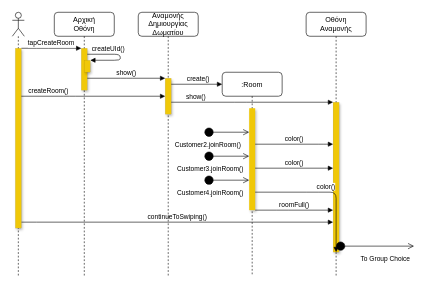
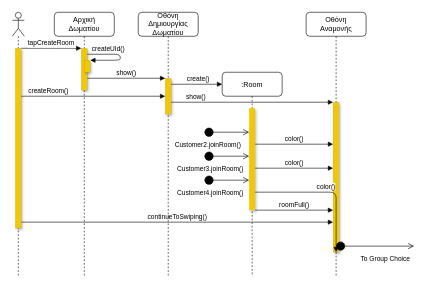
- <mxCell id="9" value="Αρχική&lt;br&gt;Οθόνη" style="shape=umlLifeline;perimeter=lifelinePerimeter;whiteSpace=wrap;html=1;container=1;collapsible=0;recursiveResize=0;outlineConnect=0;glass=0;rounded=1;" vertex="1" parent="1"><mxGeometry x="90" y="20" width="100" height="440" as="geometry" /></mxCell>
+ <mxCell id="9" value="Αρχική&lt;br&gt;Δωματίου" style="shape=umlLifeline;perimeter=lifelinePerimeter;whiteSpace=wrap;html=1;container=1;collapsible=0;recursiveResize=0;outlineConnect=0;glass=0;rounded=1;" vertex="1" parent="1"><mxGeometry x="90" y="20" width="100" height="440" as="geometry" /></mxCell>
- <mxCell id="13" value="Αναμονής Δημιουργίας&lt;br&gt;Δωματίου" style="shape=umlLifeline;perimeter=lifelinePerimeter;whiteSpace=wrap;html=1;container=1;collapsible=0;recursiveResize=0;outlineConnect=0;rounded=1;" vertex="1" parent="1"><mxGeometry x="230" y="20" width="100" height="440" as="geometry" /></mxCell>
+ <mxCell id="13" value="Οθόνη Δημιουργίας&lt;br&gt;Δωματίου" style="shape=umlLifeline;perimeter=lifelinePerimeter;whiteSpace=wrap;html=1;container=1;collapsible=0;recursiveResize=0;outlineConnect=0;rounded=1;" vertex="1" parent="1"><mxGeometry x="230" y="20" width="100" height="440" as="geometry" /></mxCell>
